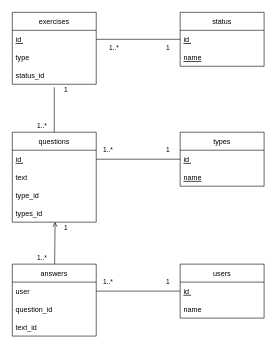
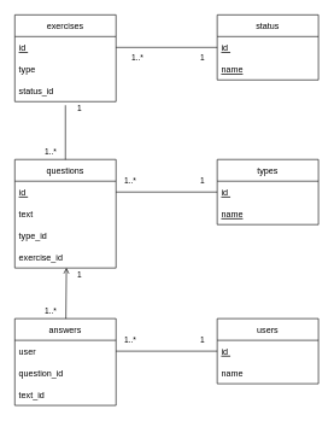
- <mxCell id="10" value="types_id" style="text;strokeColor=none;fillColor=none;align=left;verticalAlign=middle;spacingLeft=4;spacingRight=4;overflow=hidden;points=[[0,0.5],[1,0.5]];portConstraint=eastwest;rotatable=0;" vertex="1" parent="6"><mxGeometry y="120" width="140" height="30" as="geometry" /></mxCell>
+ <mxCell id="10" value="exercise_id" style="text;strokeColor=none;fillColor=none;align=left;verticalAlign=middle;spacingLeft=4;spacingRight=4;overflow=hidden;points=[[0,0.5],[1,0.5]];portConstraint=eastwest;rotatable=0;" vertex="1" parent="6"><mxGeometry y="120" width="140" height="30" as="geometry" /></mxCell>
